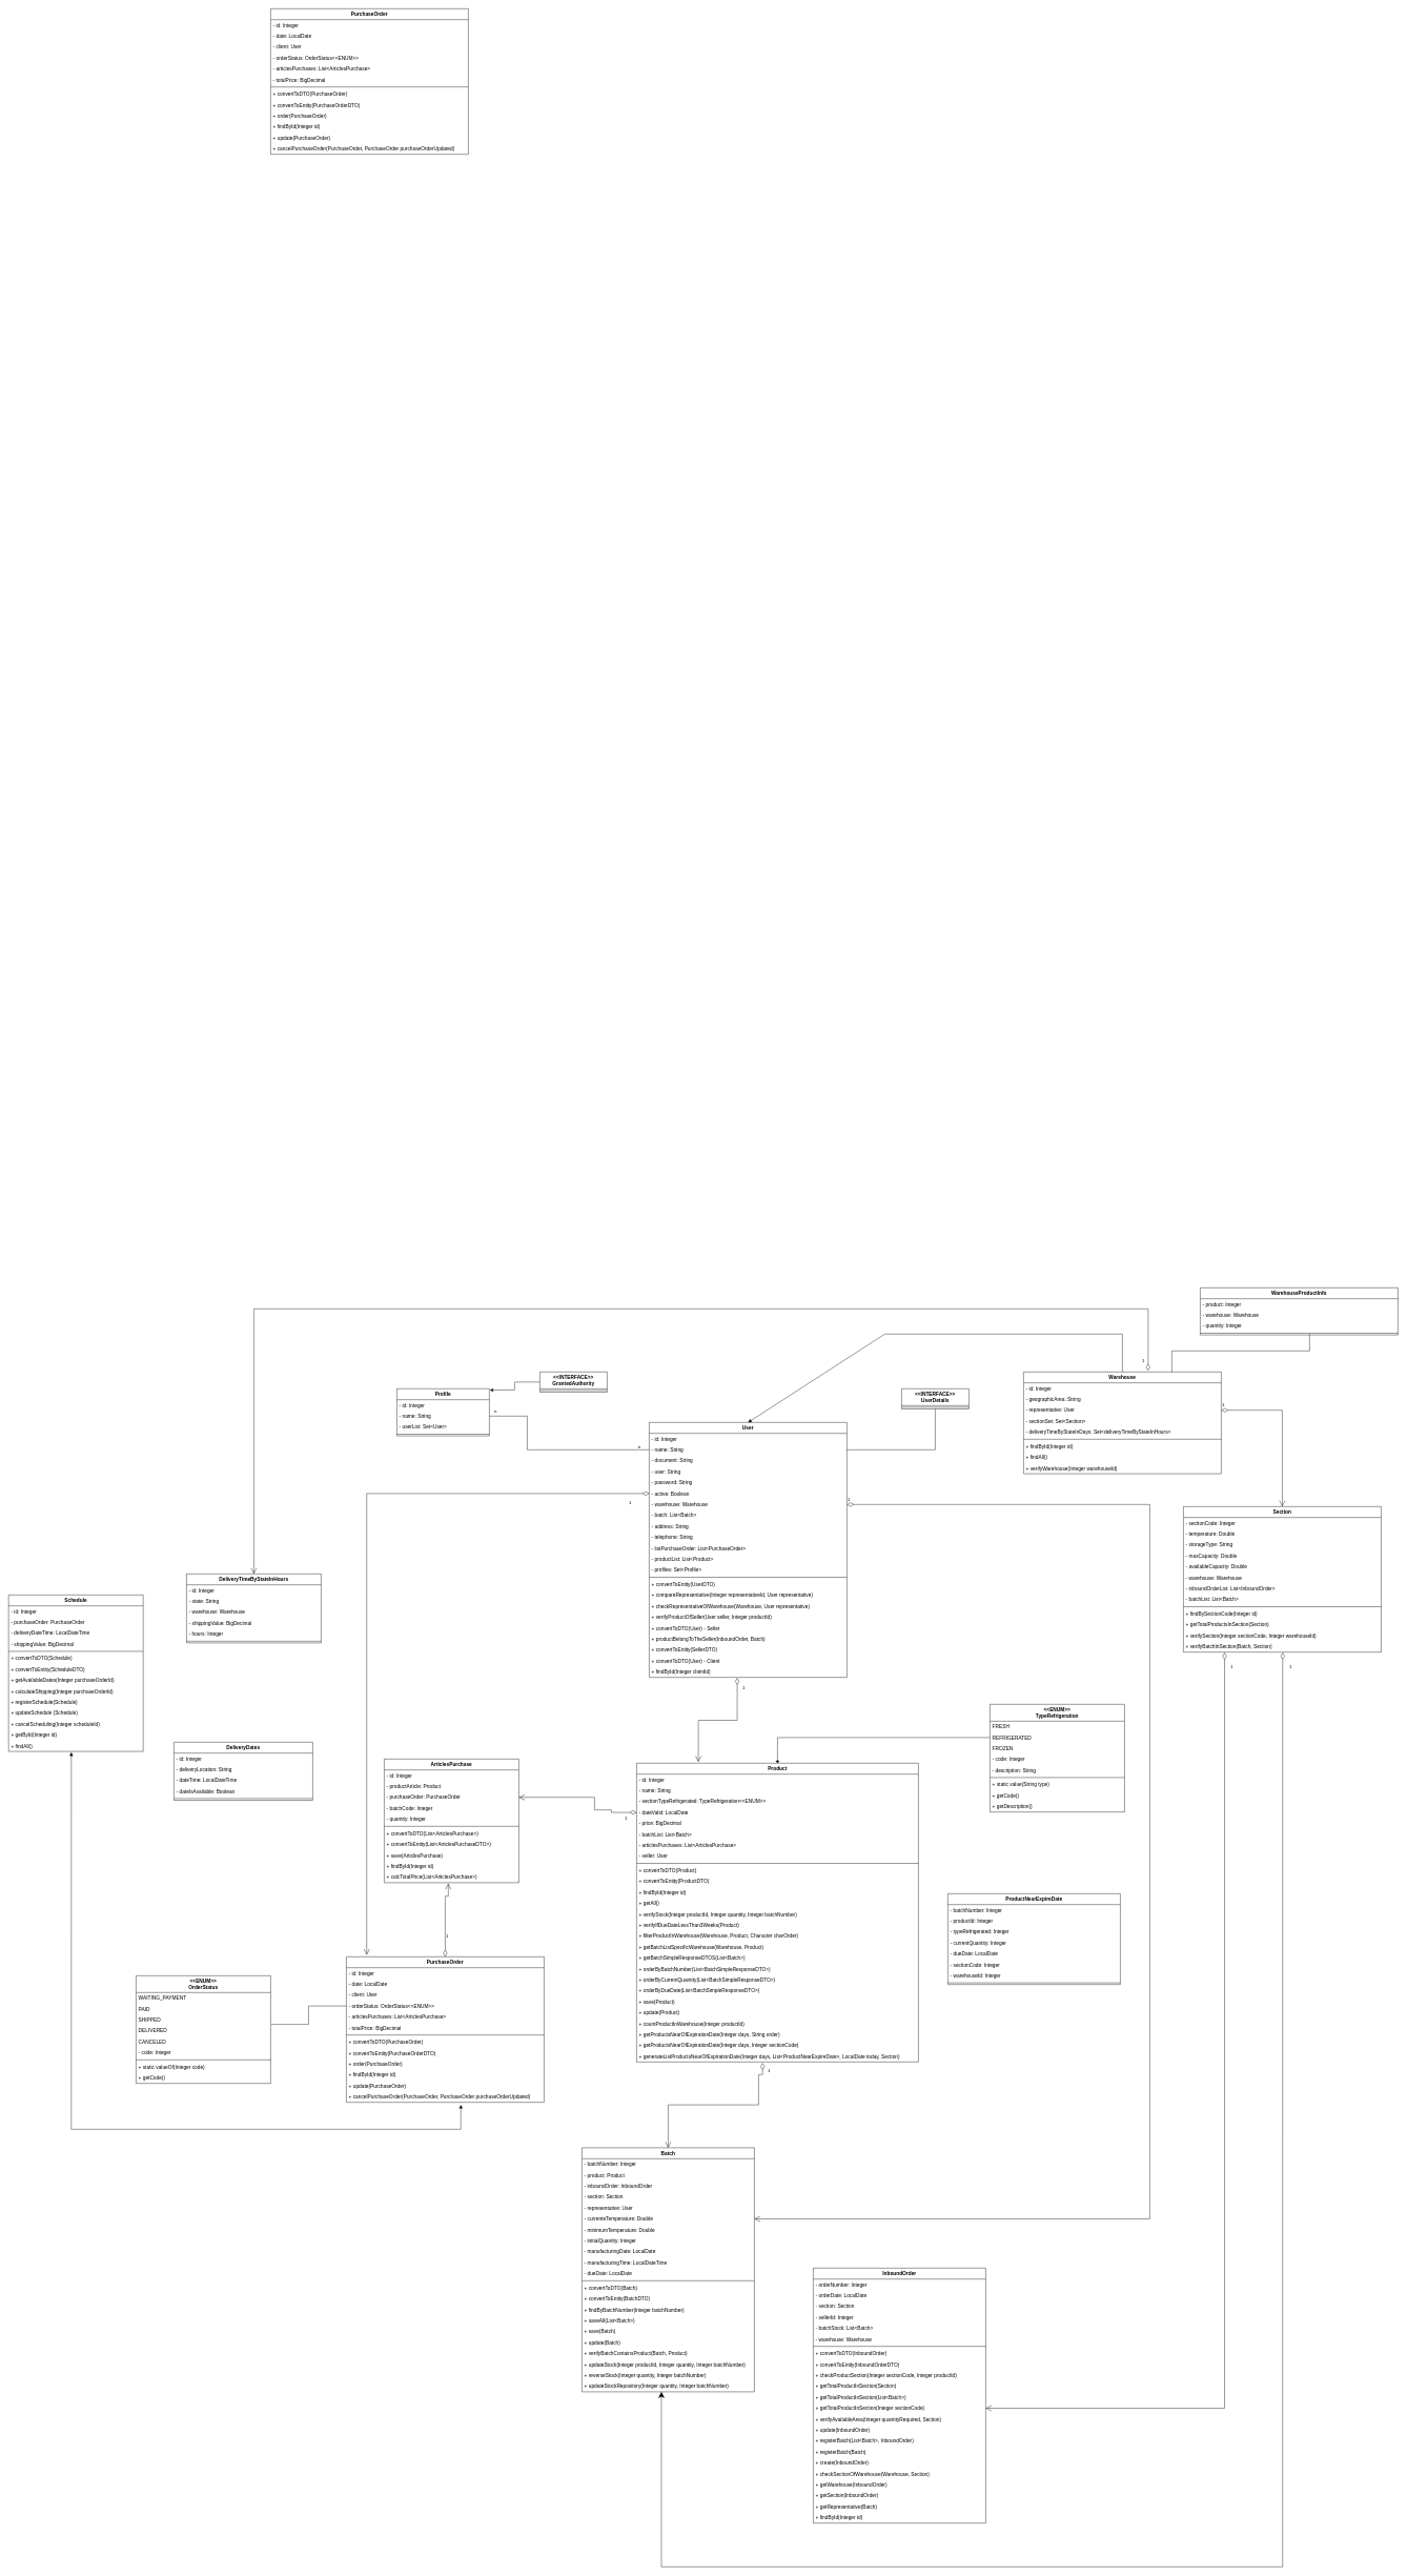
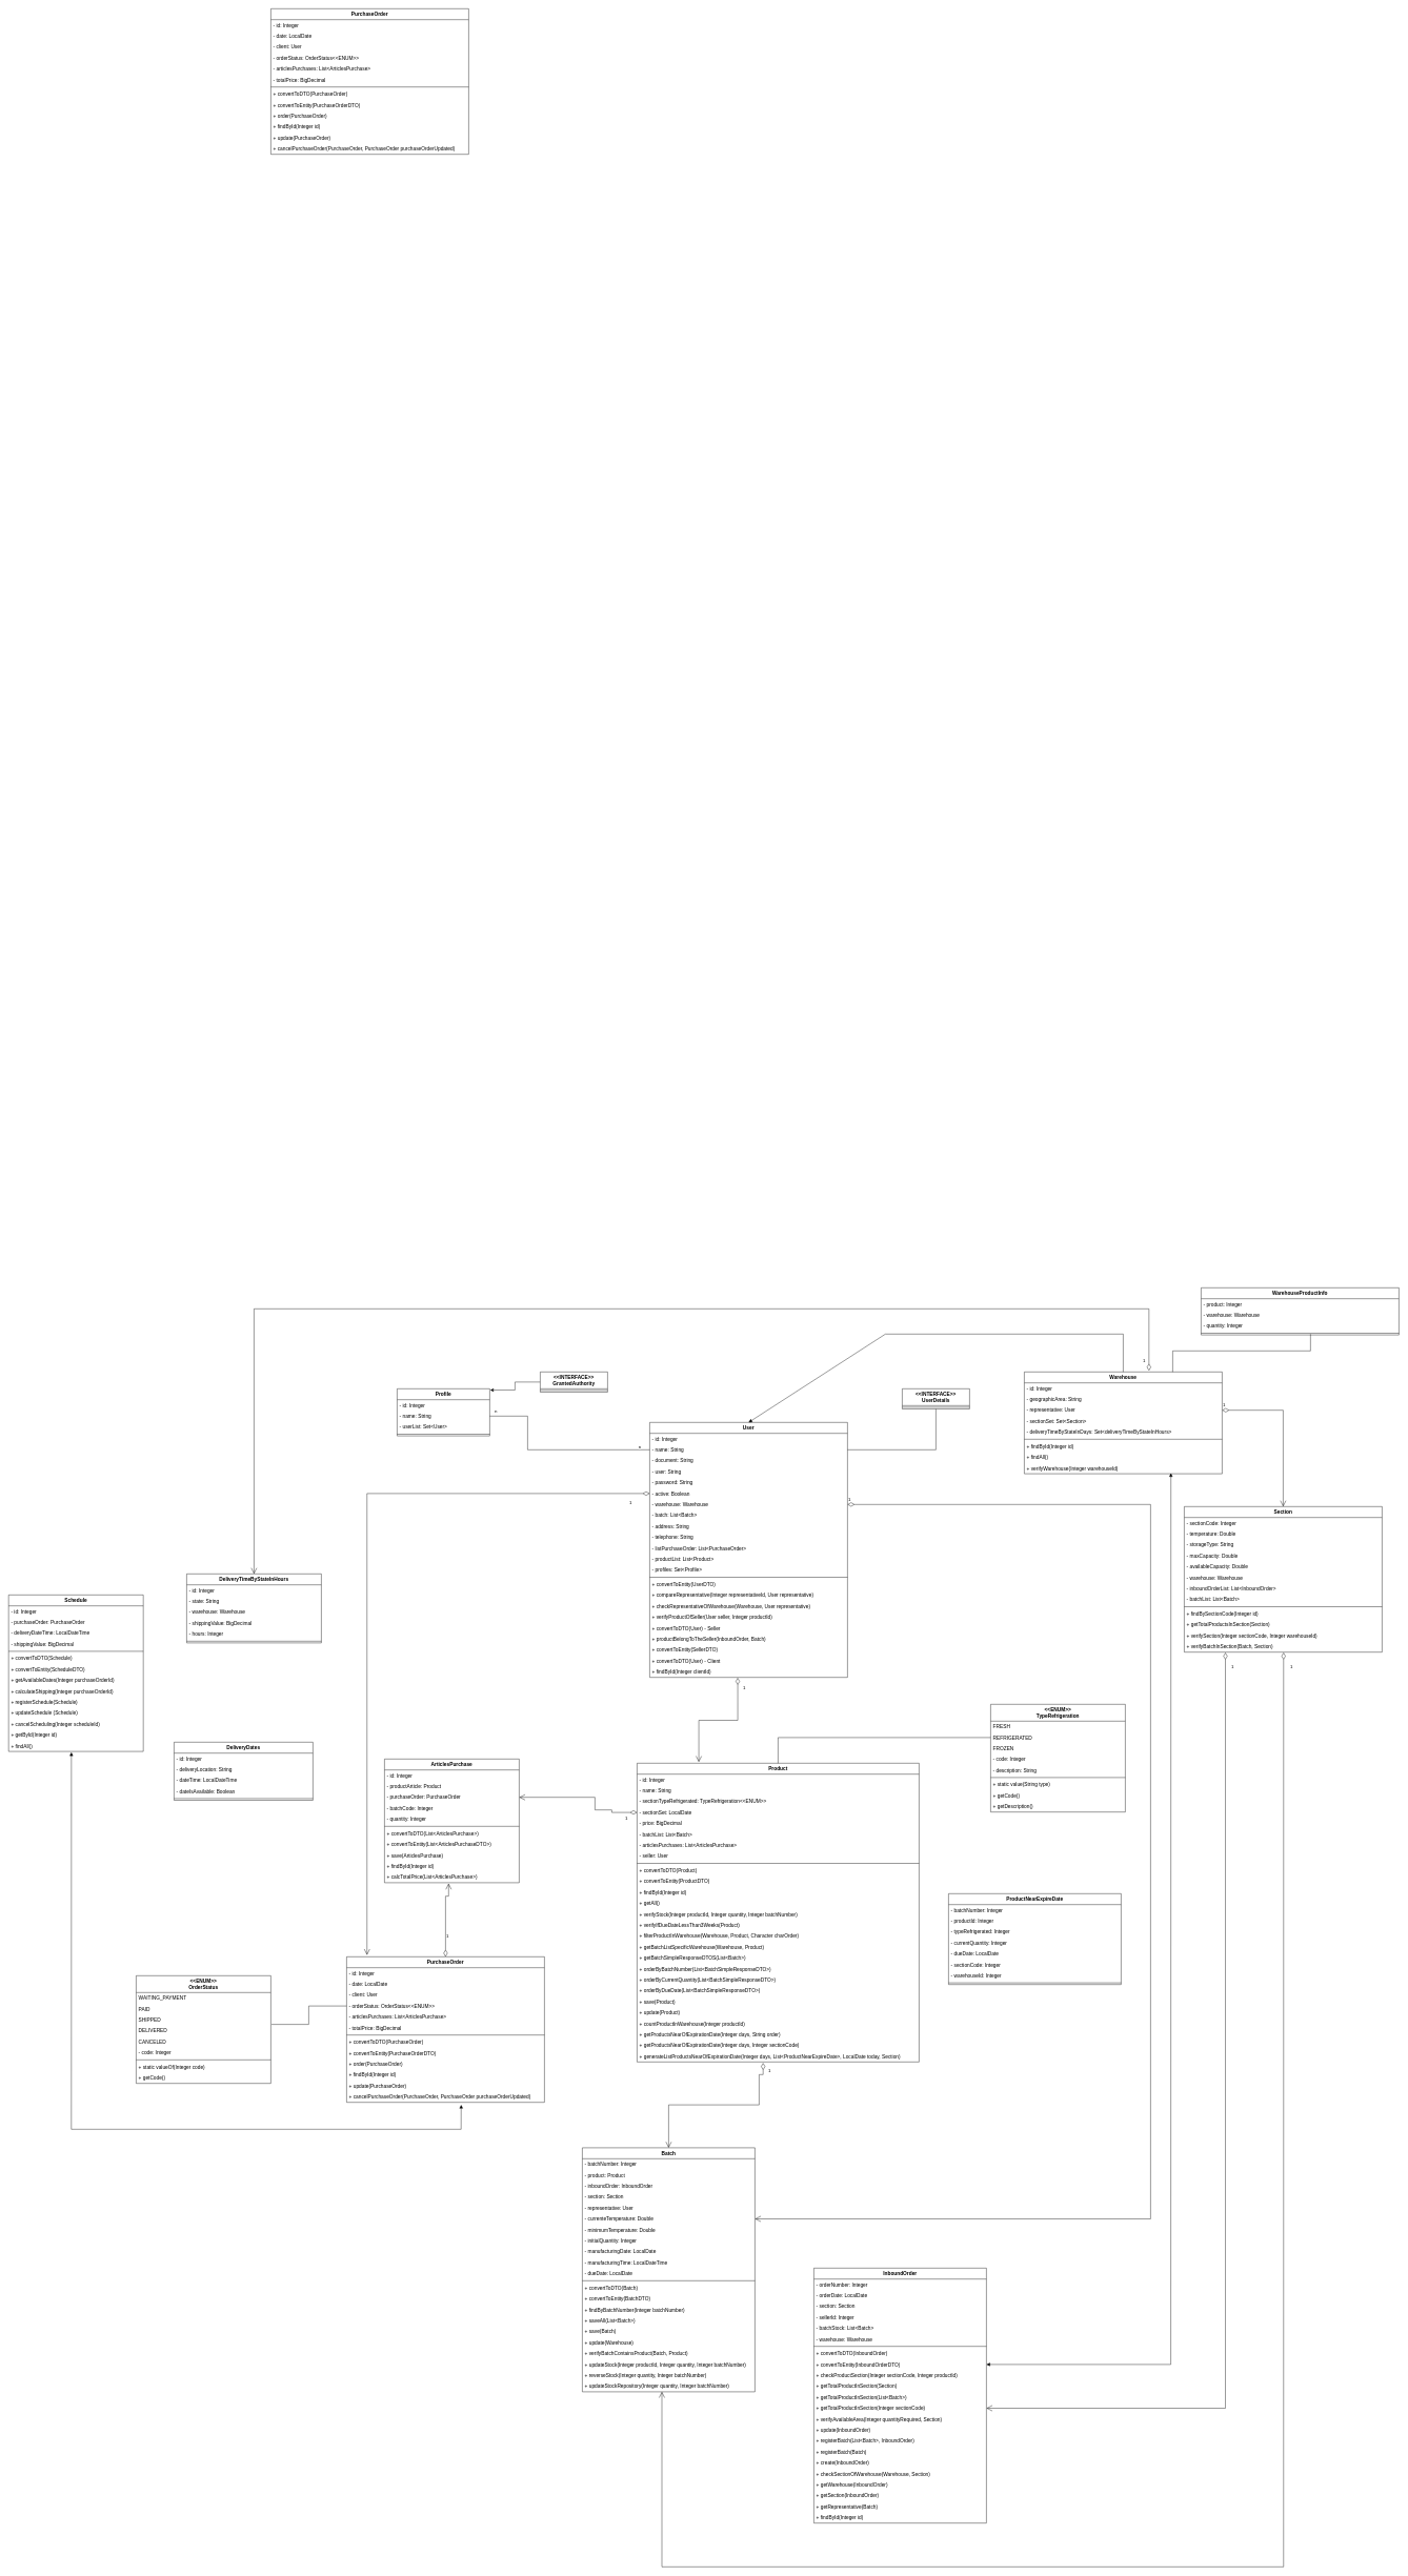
+ <mxCell id="211" value="" style="endArrow=block;startArrow=block;endFill=1;startFill=1;html=1;rounded=0;exitX=0.741;exitY=0.95;exitDx=0;exitDy=0;exitPerimeter=0;entryX=1;entryY=0.5;entryDx=0;entryDy=0;" parent="1" source="170" target="49" edge="1"><mxGeometry width="160" relative="1" as="geometry"><mxPoint x="2533" y="3348" as="sourcePoint" /><mxPoint x="2783" y="5540" as="targetPoint" /><Array as="points"><mxPoint x="2781" y="5619" /></Array></mxGeometry></mxCell>
- <mxCell id="188" value="" style="endArrow=diamond;html=1;edgeStyle=orthogonalEdgeStyle;rounded=0;exitX=0;exitY=0.5;exitDx=0;exitDy=0;" parent="1" source="178" target="64" edge="1"><mxGeometry relative="1" as="geometry"><mxPoint x="1893" y="4250" as="sourcePoint" /><mxPoint x="2053" y="4250" as="targetPoint" /></mxGeometry></mxCell>
+ <mxCell id="188" value="" style="endArrow=none;html=1;edgeStyle=orthogonalEdgeStyle;rounded=0;exitX=0;exitY=0.5;exitDx=0;exitDy=0;" parent="1" source="178" target="64" edge="1"><mxGeometry relative="1" as="geometry"><mxPoint x="1893" y="4250" as="sourcePoint" /><mxPoint x="2053" y="4250" as="targetPoint" /></mxGeometry></mxCell>
- <mxCell id="68" value="- dateValid: LocalDate" style="text;strokeColor=none;fillColor=none;align=left;verticalAlign=top;spacingLeft=4;spacingRight=4;overflow=hidden;rotatable=0;points=[[0,0.5],[1,0.5]];portConstraint=eastwest;" parent="64" vertex="1"><mxGeometry y="104" width="670" height="26" as="geometry" /></mxCell>
+ <mxCell id="68" value="- sectionSet: LocalDate" style="text;strokeColor=none;fillColor=none;align=left;verticalAlign=top;spacingLeft=4;spacingRight=4;overflow=hidden;rotatable=0;points=[[0,0.5],[1,0.5]];portConstraint=eastwest;" parent="64" vertex="1"><mxGeometry y="104" width="670" height="26" as="geometry" /></mxCell>
- <mxCell id="35" value="+ update(Batch)" style="text;strokeColor=none;fillColor=none;align=left;verticalAlign=top;spacingLeft=4;spacingRight=4;overflow=hidden;rotatable=0;points=[[0,0.5],[1,0.5]];portConstraint=eastwest;" parent="17" vertex="1"><mxGeometry y="450" width="410" height="26" as="geometry" /></mxCell>
+ <mxCell id="35" value="+ update(Warehouse)" style="text;strokeColor=none;fillColor=none;align=left;verticalAlign=top;spacingLeft=4;spacingRight=4;overflow=hidden;rotatable=0;points=[[0,0.5],[1,0.5]];portConstraint=eastwest;" parent="17" vertex="1"><mxGeometry y="450" width="410" height="26" as="geometry" /></mxCell>
- <mxCell id="209" value="1" style="endArrow=classic;html=1;endSize=12;startArrow=diamondThin;startSize=14;startFill=0;edgeStyle=orthogonalEdgeStyle;align=left;verticalAlign=bottom;rounded=0;exitX=0.502;exitY=1.038;exitDx=0;exitDy=0;exitPerimeter=0;entryX=0.461;entryY=0.997;entryDx=0;entryDy=0;entryPerimeter=0;" parent="1" source="133" target="39" edge="1"><mxGeometry x="-0.979" y="14" relative="1" as="geometry"><mxPoint x="2693" y="4070" as="sourcePoint" /><mxPoint x="2853" y="4070" as="targetPoint" /><Array as="points"><mxPoint x="3049" y="6100" /><mxPoint x="1572" y="6100" /></Array><mxPoint as="offset" /></mxGeometry></mxCell>
+ <mxCell id="209" value="1" style="endArrow=open;html=1;endSize=12;startArrow=diamondThin;startSize=14;startFill=0;edgeStyle=orthogonalEdgeStyle;align=left;verticalAlign=bottom;rounded=0;exitX=0.502;exitY=1.038;exitDx=0;exitDy=0;exitPerimeter=0;entryX=0.461;entryY=0.997;entryDx=0;entryDy=0;entryPerimeter=0;" parent="1" source="133" target="39" edge="1"><mxGeometry x="-0.979" y="14" relative="1" as="geometry"><mxPoint x="2693" y="4070" as="sourcePoint" /><mxPoint x="2853" y="4070" as="targetPoint" /><Array as="points"><mxPoint x="3049" y="6100" /><mxPoint x="1572" y="6100" /></Array><mxPoint as="offset" /></mxGeometry></mxCell>
